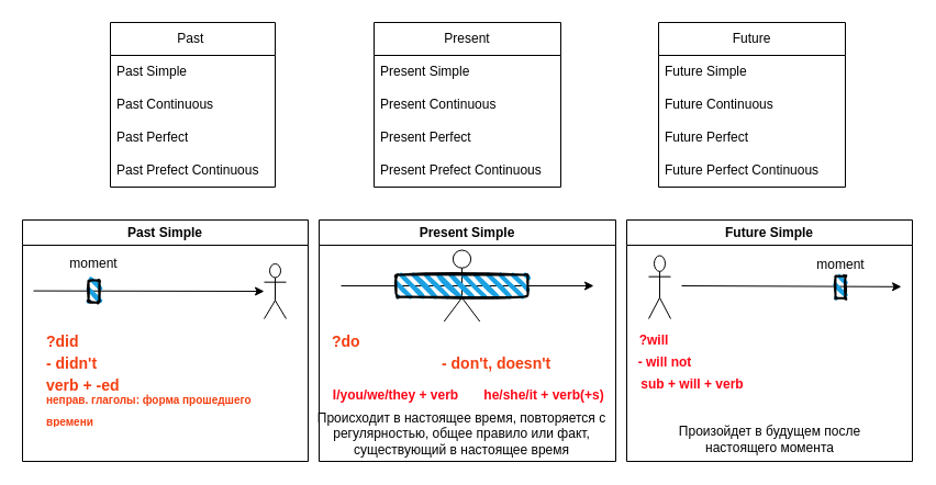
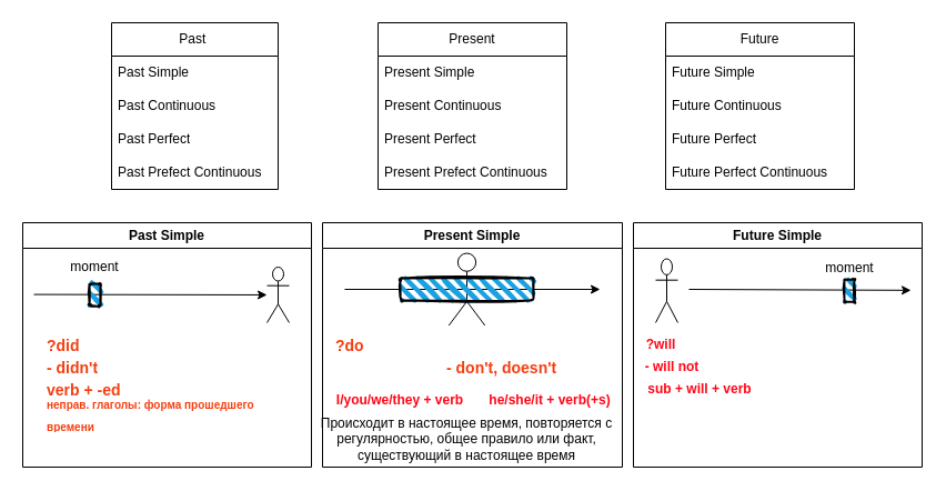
- <mxCell id="38" value="Произойдет в будущем после настоящего момента" style="text;html=1;strokeColor=none;fillColor=none;align=center;verticalAlign=middle;whiteSpace=wrap;overflow=hidden;" parent="33" vertex="1"><mxGeometry x="12.5" y="180" width="235" height="40" as="geometry" /></mxCell>
